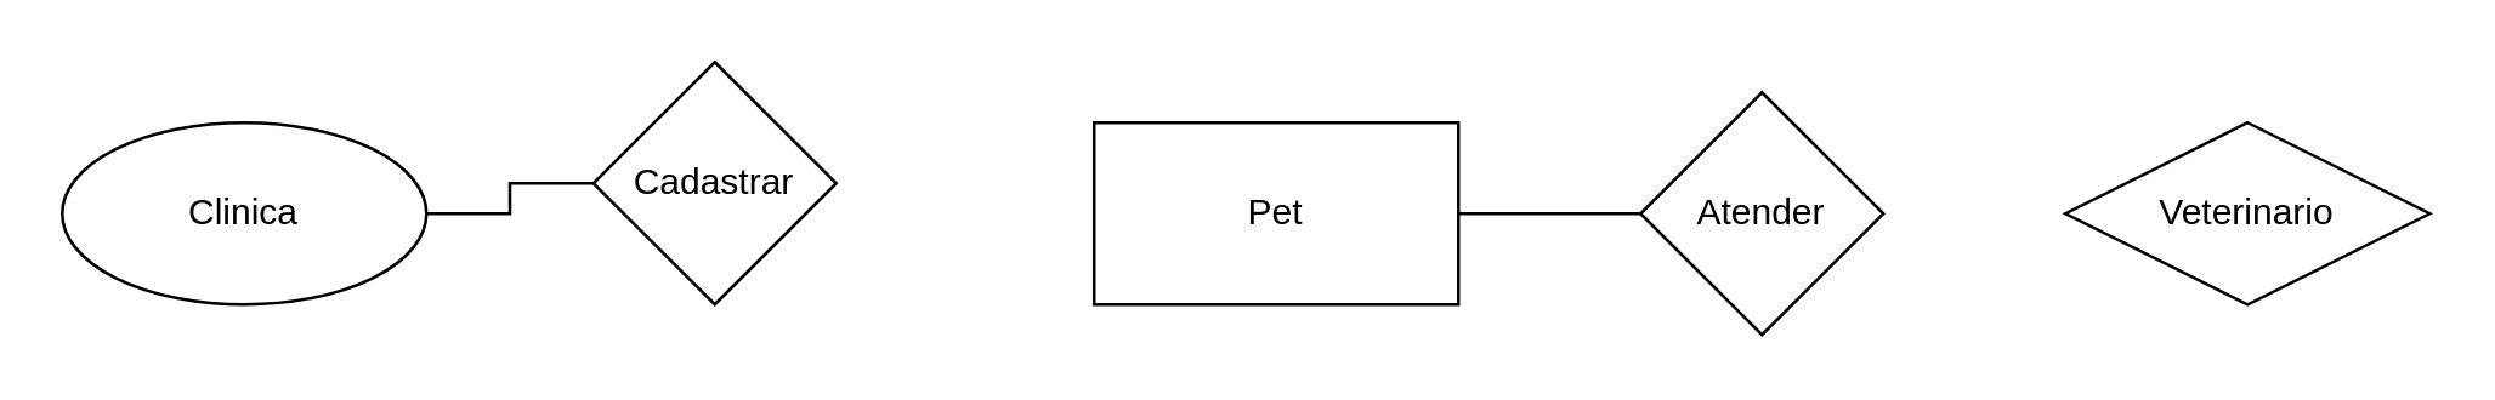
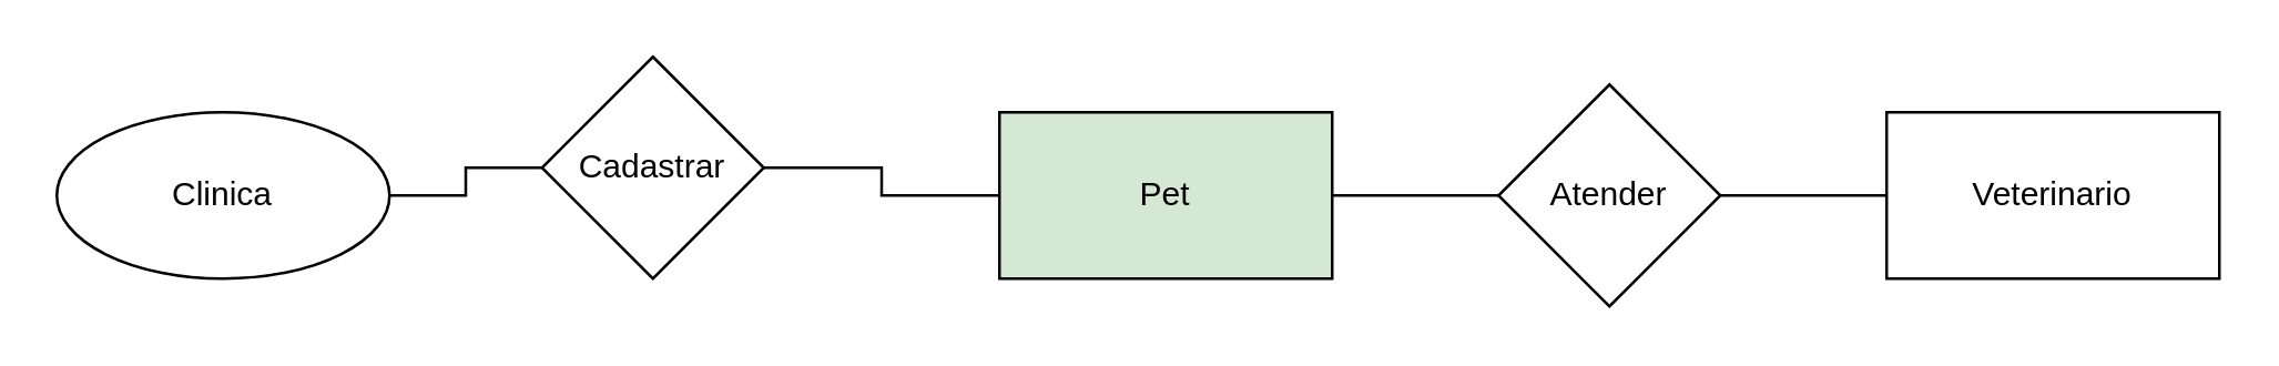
+ <mxCell id="7" style="edgeStyle=orthogonalEdgeStyle;rounded=0;orthogonalLoop=1;jettySize=auto;html=1;exitX=1;exitY=0.5;exitDx=0;exitDy=0;entryX=0;entryY=0.5;entryDx=0;entryDy=0;endArrow=none;endFill=0;" edge="1" parent="1" source="8" target="5"><mxGeometry relative="1" as="geometry" /></mxCell>
- <mxCell id="5" value="&lt;font style=&quot;vertical-align: inherit&quot;&gt;&lt;font style=&quot;vertical-align: inherit&quot;&gt;Pet&lt;/font&gt;&lt;/font&gt;" style="whiteSpace=wrap;html=1;" vertex="1" parent="1"><mxGeometry x="360" y="40" width="120" height="60" as="geometry" /></mxCell>
+ <mxCell id="5" value="&lt;font style=&quot;vertical-align: inherit&quot;&gt;&lt;font style=&quot;vertical-align: inherit&quot;&gt;Pet&lt;/font&gt;&lt;/font&gt;" style="whiteSpace=wrap;html=1;fillColor=#d5e8d4;" vertex="1" parent="1"><mxGeometry x="360" y="40" width="120" height="60" as="geometry" /></mxCell>
+ <mxCell id="10" style="edgeStyle=orthogonalEdgeStyle;rounded=0;orthogonalLoop=1;jettySize=auto;html=1;exitX=1;exitY=0.5;exitDx=0;exitDy=0;entryX=0;entryY=0.5;entryDx=0;entryDy=0;endArrow=none;endFill=0;" edge="1" parent="1" source="11" target="6"><mxGeometry relative="1" as="geometry" /></mxCell>
- <mxCell id="6" value="&lt;font style=&quot;vertical-align: inherit&quot;&gt;&lt;font style=&quot;vertical-align: inherit&quot;&gt;Veterinario&lt;/font&gt;&lt;/font&gt;" style="rhombus;whiteSpace=wrap;html=1;" vertex="1" parent="1"><mxGeometry x="680" y="40" width="120" height="60" as="geometry" /></mxCell>
+ <mxCell id="6" value="&lt;font style=&quot;vertical-align: inherit&quot;&gt;&lt;font style=&quot;vertical-align: inherit&quot;&gt;Veterinario&lt;/font&gt;&lt;/font&gt;" style="whiteSpace=wrap;html=1;" vertex="1" parent="1"><mxGeometry x="680" y="40" width="120" height="60" as="geometry" /></mxCell>
